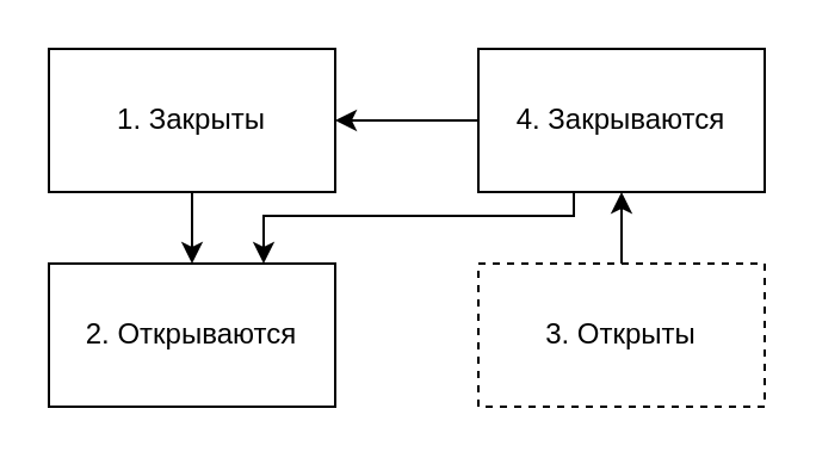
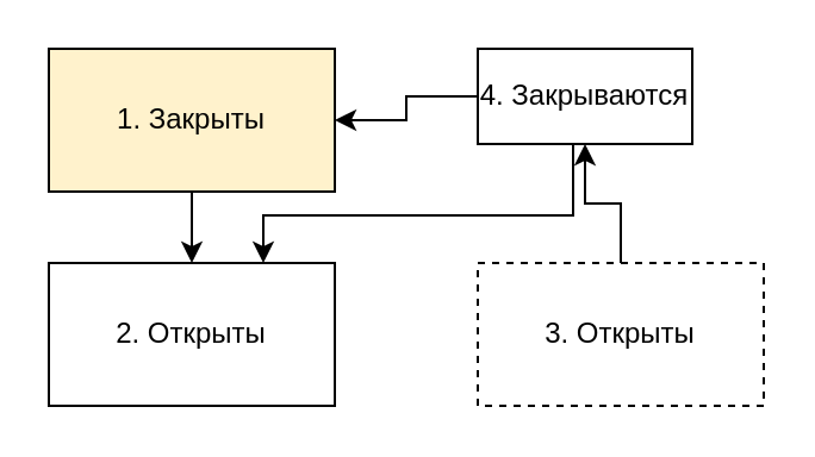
- <mxCell id="3" value="1. Закрыты" style="rounded=0;whiteSpace=wrap;html=1;" parent="1" vertex="1"><mxGeometry x="20" y="20" width="120" height="60" as="geometry" /></mxCell>
+ <mxCell id="3" value="1. Закрыты" style="rounded=0;whiteSpace=wrap;html=1;fillColor=#fff2cc;" parent="1" vertex="1"><mxGeometry x="20" y="20" width="120" height="60" as="geometry" /></mxCell>
- <mxCell id="9" value="4. Закрываются" style="rounded=0;whiteSpace=wrap;html=1;" parent="1" vertex="1"><mxGeometry x="200" y="20" width="120" height="60" as="geometry" /></mxCell>
+ <mxCell id="9" value="4. Закрываются" style="rounded=0;whiteSpace=wrap;html=1;" parent="1" vertex="1"><mxGeometry x="200" y="20" width="90" height="40" as="geometry" /></mxCell>
- <mxCell id="4" value="2. Открываются" style="rounded=0;whiteSpace=wrap;html=1;" parent="1" vertex="1"><mxGeometry x="20" y="110" width="120" height="60" as="geometry" /></mxCell>
+ <mxCell id="4" value="2. Открыты" style="rounded=0;whiteSpace=wrap;html=1;" parent="1" vertex="1"><mxGeometry x="20" y="110" width="120" height="60" as="geometry" /></mxCell>
